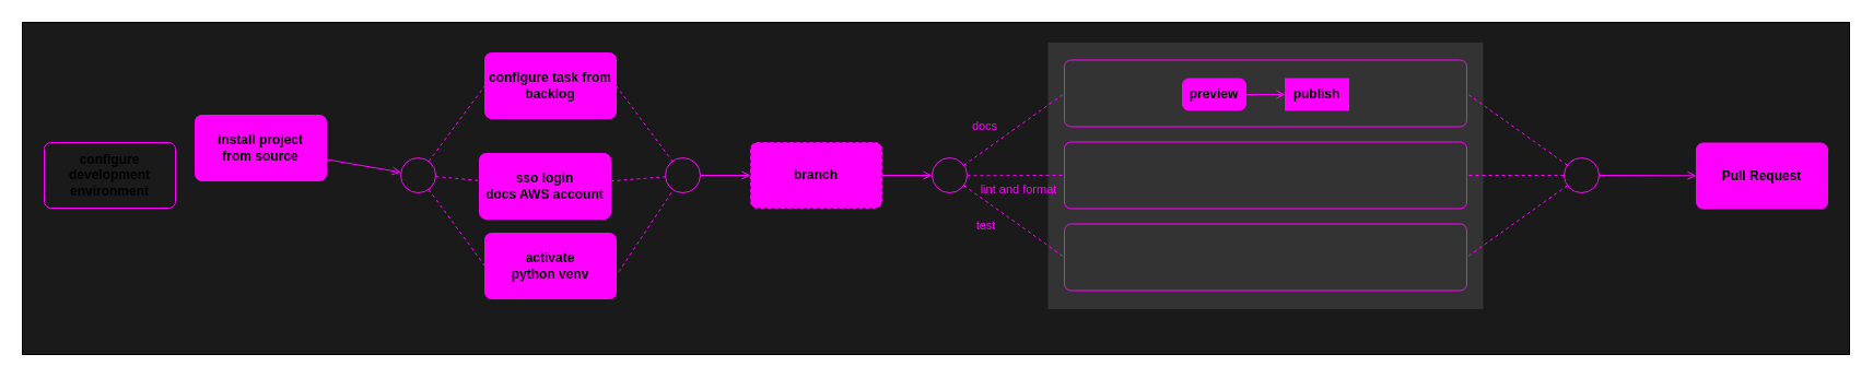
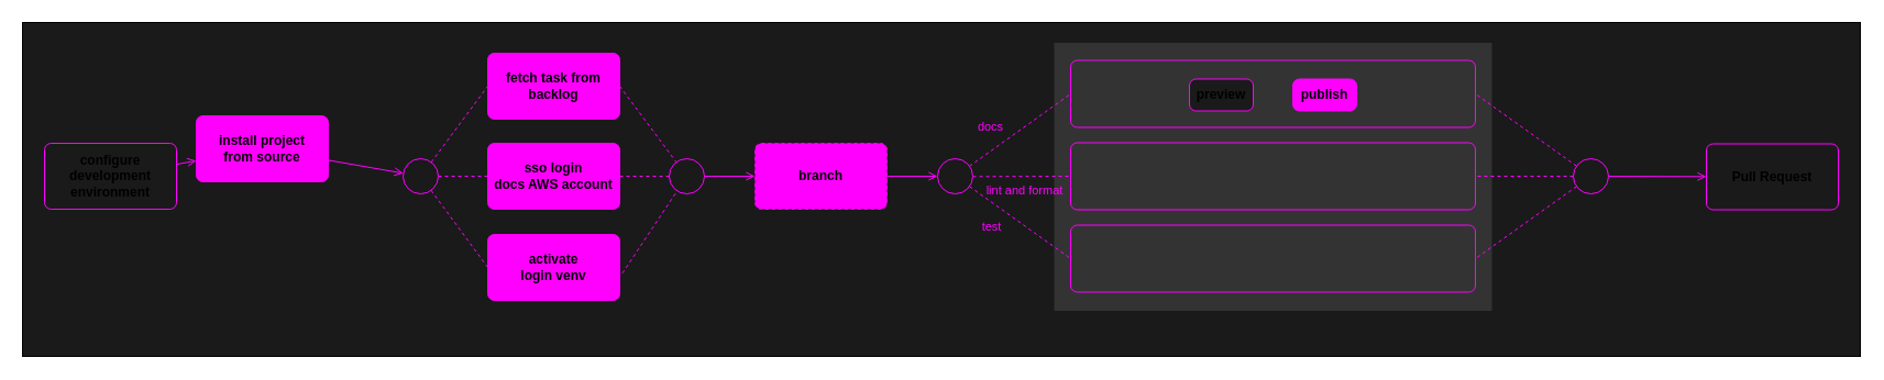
- <mxCell id="22" value="&lt;b&gt;configure task from&lt;br&gt;backlog&lt;br&gt;&lt;/b&gt;" style="rounded=1;whiteSpace=wrap;html=1;strokeColor=#FF00FF;fillColor=#FF00FF;arcSize=12;absoluteArcSize=1;" parent="3" vertex="1"><mxGeometry x="443" y="48" width="120" height="60" as="geometry" /></mxCell>
+ <mxCell id="22" value="&lt;b&gt;fetch task from&lt;br&gt;backlog&lt;br&gt;&lt;/b&gt;" style="rounded=1;whiteSpace=wrap;html=1;strokeColor=#FF00FF;fillColor=#FF00FF;arcSize=12;absoluteArcSize=1;" parent="3" vertex="1"><mxGeometry x="443" y="48" width="120" height="60" as="geometry" /></mxCell>
- <mxCell id="19" value="&lt;b&gt;preview&lt;br&gt;&lt;/b&gt;" style="rounded=1;whiteSpace=wrap;html=1;strokeColor=#FF00FF;fillColor=#FF00FF;arcSize=12;absoluteArcSize=1;" parent="3" vertex="1"><mxGeometry x="1081" y="71.5" width="58" height="29" as="geometry" /></mxCell>
+ <mxCell id="19" value="&lt;b&gt;preview&lt;br&gt;&lt;/b&gt;" style="rounded=1;whiteSpace=wrap;html=1;strokeColor=#FF00FF;fillColor=#1a1a1a;arcSize=12;absoluteArcSize=1;" parent="3" vertex="1"><mxGeometry x="1081" y="71.5" width="58" height="29" as="geometry" /></mxCell>
- <mxCell id="21" style="edgeStyle=none;html=1;strokeColor=#FF00FF;endArrow=open;endFill=0;" parent="3" source="19" target="20" edge="1"><mxGeometry relative="1" as="geometry"><mxPoint x="1120" y="138.5" as="targetPoint" /><mxPoint x="1072" y="114.5" as="sourcePoint" /></mxGeometry></mxCell>
- <mxCell id="20" value="&lt;b&gt;publish&lt;br&gt;&lt;/b&gt;" style="whiteSpace=wrap;html=1;strokeColor=#FF00FF;fillColor=#FF00FF;arcSize=12;absoluteArcSize=1;rounded=0;" parent="3" vertex="1"><mxGeometry x="1175" y="71.5" width="58" height="29" as="geometry" /></mxCell>
+ <mxCell id="20" value="&lt;b&gt;publish&lt;br&gt;&lt;/b&gt;" style="rounded=1;whiteSpace=wrap;html=1;strokeColor=#FF00FF;fillColor=#FF00FF;arcSize=12;absoluteArcSize=1;" parent="3" vertex="1"><mxGeometry x="1175" y="71.5" width="58" height="29" as="geometry" /></mxCell>
+ <mxCell id="17" style="edgeStyle=none;html=1;strokeColor=#FF00FF;endArrow=open;endFill=0;" parent="3" source="16" target="11" edge="1"><mxGeometry relative="1" as="geometry"><mxPoint x="203" y="159.29" as="targetPoint" /><mxPoint x="333" y="170" as="sourcePoint" /></mxGeometry></mxCell>
- <mxCell id="36" value="&lt;b&gt;Pull Request&lt;br&gt;&lt;/b&gt;" style="rounded=1;whiteSpace=wrap;html=1;strokeColor=#FF00FF;fillColor=#FF00FF;arcSize=12;absoluteArcSize=1;" parent="3" vertex="1"><mxGeometry x="1551" y="130.5" width="120" height="60" as="geometry" /></mxCell>
+ <mxCell id="36" value="&lt;b&gt;Pull Request&lt;br&gt;&lt;/b&gt;" style="rounded=1;whiteSpace=wrap;html=1;strokeColor=#FF00FF;fillColor=#1a1a1a;arcSize=12;absoluteArcSize=1;" parent="3" vertex="1"><mxGeometry x="1551" y="130.5" width="120" height="60" as="geometry" /></mxCell>
- <mxCell id="8" value="&lt;b&gt;sso login&lt;br&gt;docs AWS account&lt;br&gt;&lt;/b&gt;" style="rounded=1;whiteSpace=wrap;html=1;strokeColor=#FF00FF;fillColor=#FF00FF;arcSize=12;absoluteArcSize=1;" parent="3" vertex="1"><mxGeometry x="438" y="140" width="120" height="60" as="geometry" /></mxCell>
+ <mxCell id="8" value="&lt;b&gt;sso login&lt;br&gt;docs AWS account&lt;br&gt;&lt;/b&gt;" style="rounded=1;whiteSpace=wrap;html=1;strokeColor=#FF00FF;fillColor=#FF00FF;arcSize=12;absoluteArcSize=1;" parent="3" vertex="1"><mxGeometry x="443" y="130" width="120" height="60" as="geometry" /></mxCell>
- <mxCell id="6" value="&lt;b&gt;activate&lt;br&gt;python venv&lt;br&gt;&lt;/b&gt;" style="rounded=1;whiteSpace=wrap;html=1;strokeColor=#FF00FF;fillColor=#FF00FF;arcSize=12;absoluteArcSize=1;" parent="3" vertex="1"><mxGeometry x="443" y="213" width="120" height="60" as="geometry" /></mxCell>
+ <mxCell id="6" value="&lt;b&gt;activate&lt;br&gt;login venv&lt;br&gt;&lt;/b&gt;" style="rounded=1;whiteSpace=wrap;html=1;strokeColor=#FF00FF;fillColor=#FF00FF;arcSize=12;absoluteArcSize=1;" parent="3" vertex="1"><mxGeometry x="443" y="213" width="120" height="60" as="geometry" /></mxCell>
